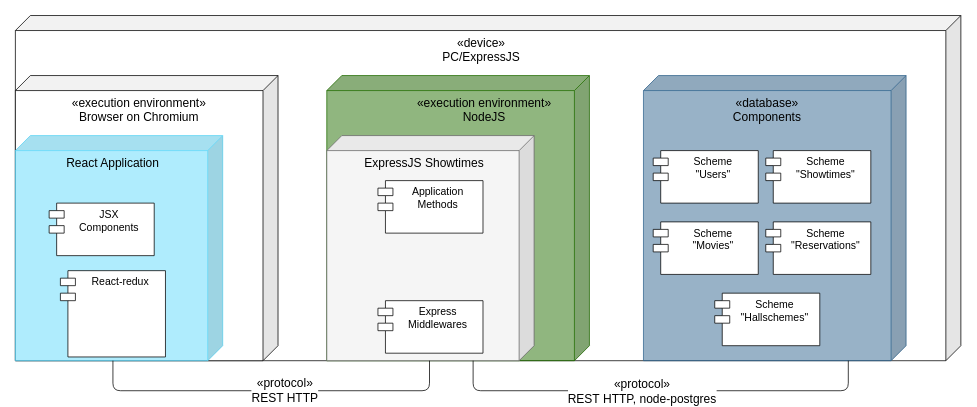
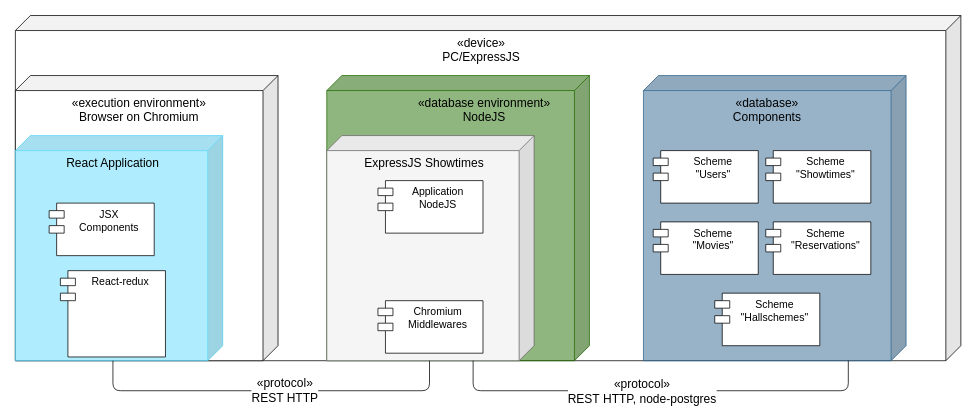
- <mxCell id="14" value="&lt;span style=&quot;font-size: 16px&quot;&gt;«execution environment&lt;/span&gt;&lt;span style=&quot;font-size: 16px&quot;&gt;»&lt;/span&gt;&lt;br&gt;&lt;span style=&quot;font-size: 16px&quot;&gt;NodeJS&lt;/span&gt;" style="text;whiteSpace=wrap;html=1;align=center;" parent="1" vertex="1"><mxGeometry x="480" y="120" width="330" height="50" as="geometry" /></mxCell>
+ <mxCell id="14" value="&lt;span style=&quot;font-size: 16px&quot;&gt;«database environment&lt;/span&gt;&lt;span style=&quot;font-size: 16px&quot;&gt;»&lt;/span&gt;&lt;br&gt;&lt;span style=&quot;font-size: 16px&quot;&gt;NodeJS&lt;/span&gt;" style="text;whiteSpace=wrap;html=1;align=center;" parent="1" vertex="1"><mxGeometry x="480" y="120" width="330" height="50" as="geometry" /></mxCell>
- <mxCell id="18" value="Application&#10;Methods" style="shape=module;align=left;spacingLeft=20;align=center;verticalAlign=top;fontSize=14;" parent="1" vertex="1"><mxGeometry x="503.16" y="240" width="140" height="70" as="geometry" /></mxCell>
+ <mxCell id="18" value="Application&#10;NodeJS" style="shape=module;align=left;spacingLeft=20;align=center;verticalAlign=top;fontSize=14;" parent="1" vertex="1"><mxGeometry x="503.16" y="240" width="140" height="70" as="geometry" /></mxCell>
- <mxCell id="17" value="Express &#10;Middlewares" style="shape=module;align=left;spacingLeft=20;align=center;verticalAlign=top;fontSize=14;" parent="1" vertex="1"><mxGeometry x="503.16" y="400" width="140" height="70" as="geometry" /></mxCell>
+ <mxCell id="17" value="Chromium &#10;Middlewares" style="shape=module;align=left;spacingLeft=20;align=center;verticalAlign=top;fontSize=14;" parent="1" vertex="1"><mxGeometry x="503.16" y="400" width="140" height="70" as="geometry" /></mxCell>
